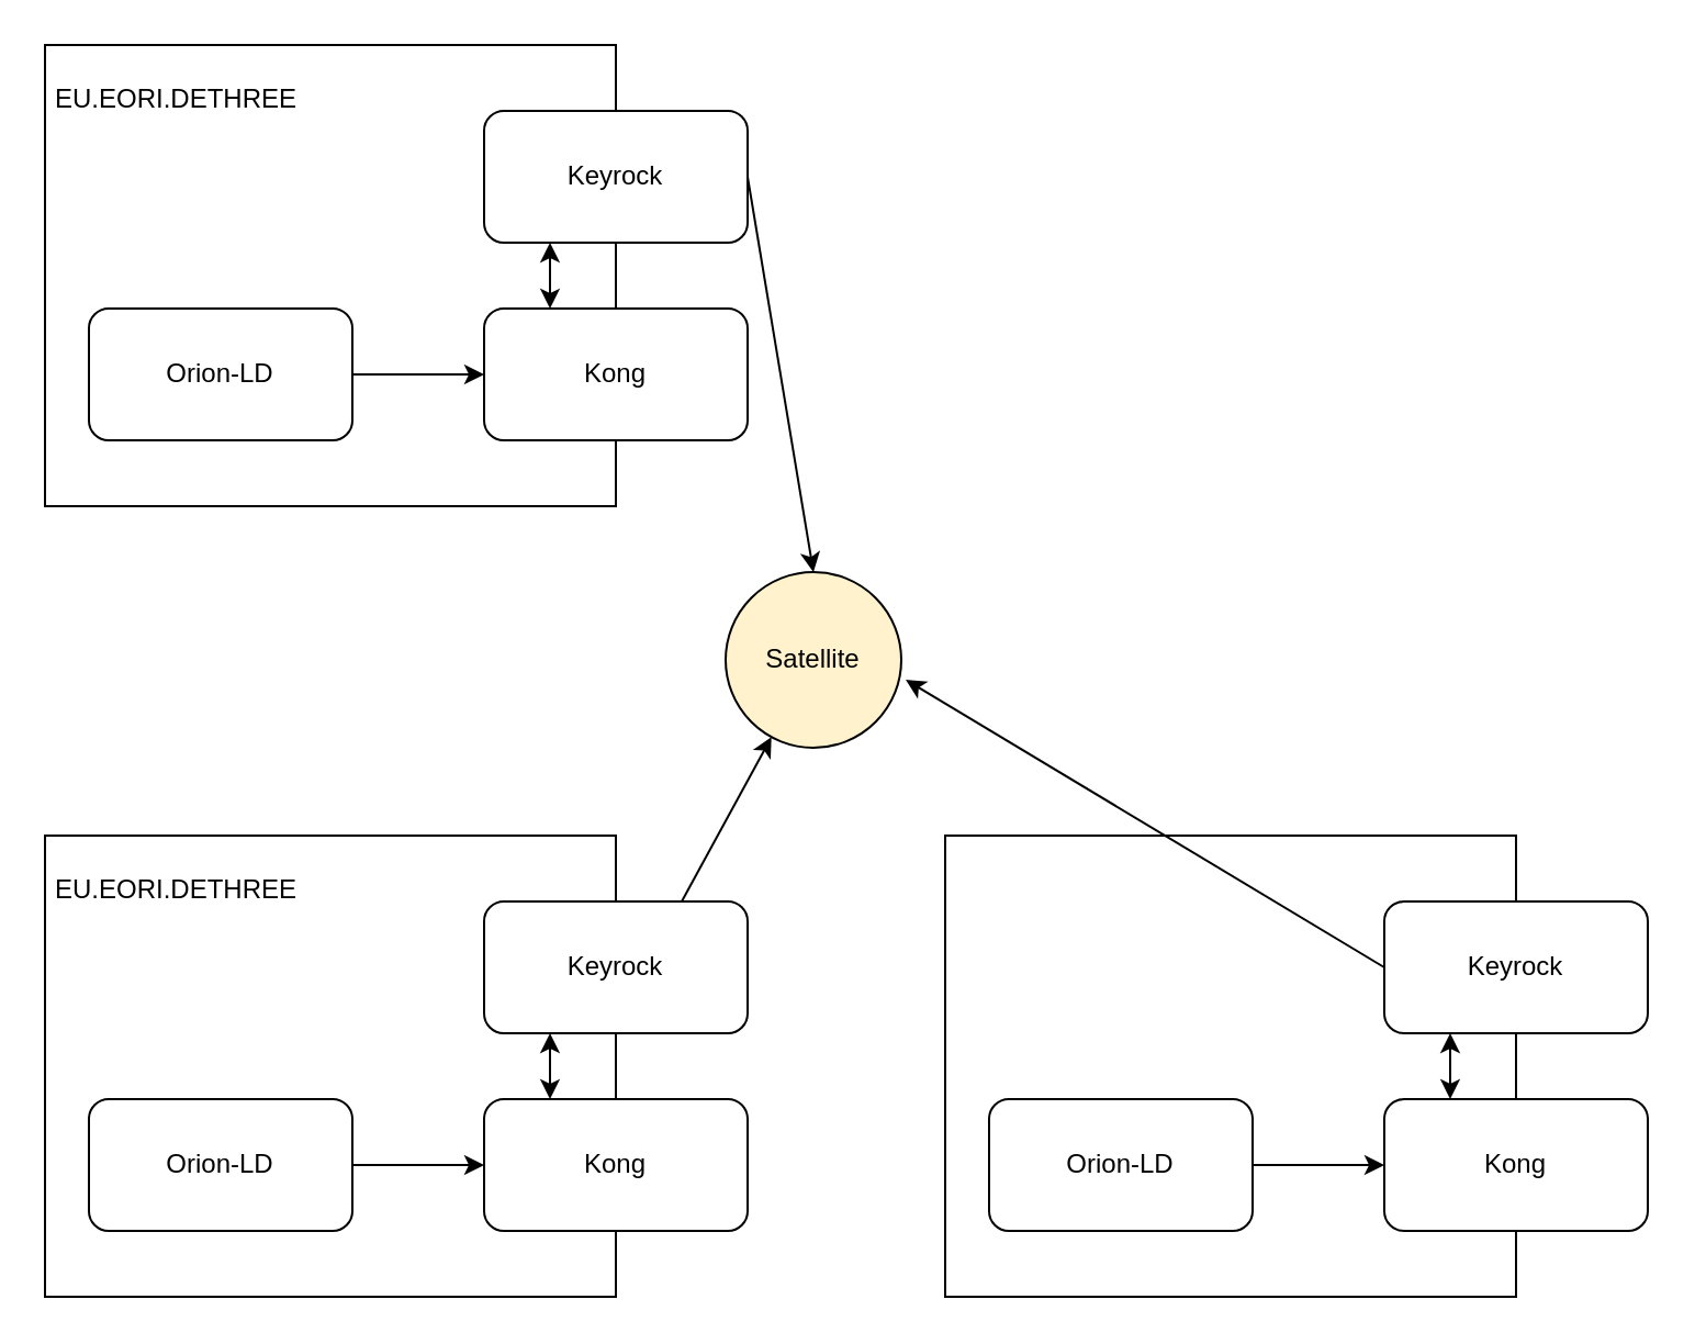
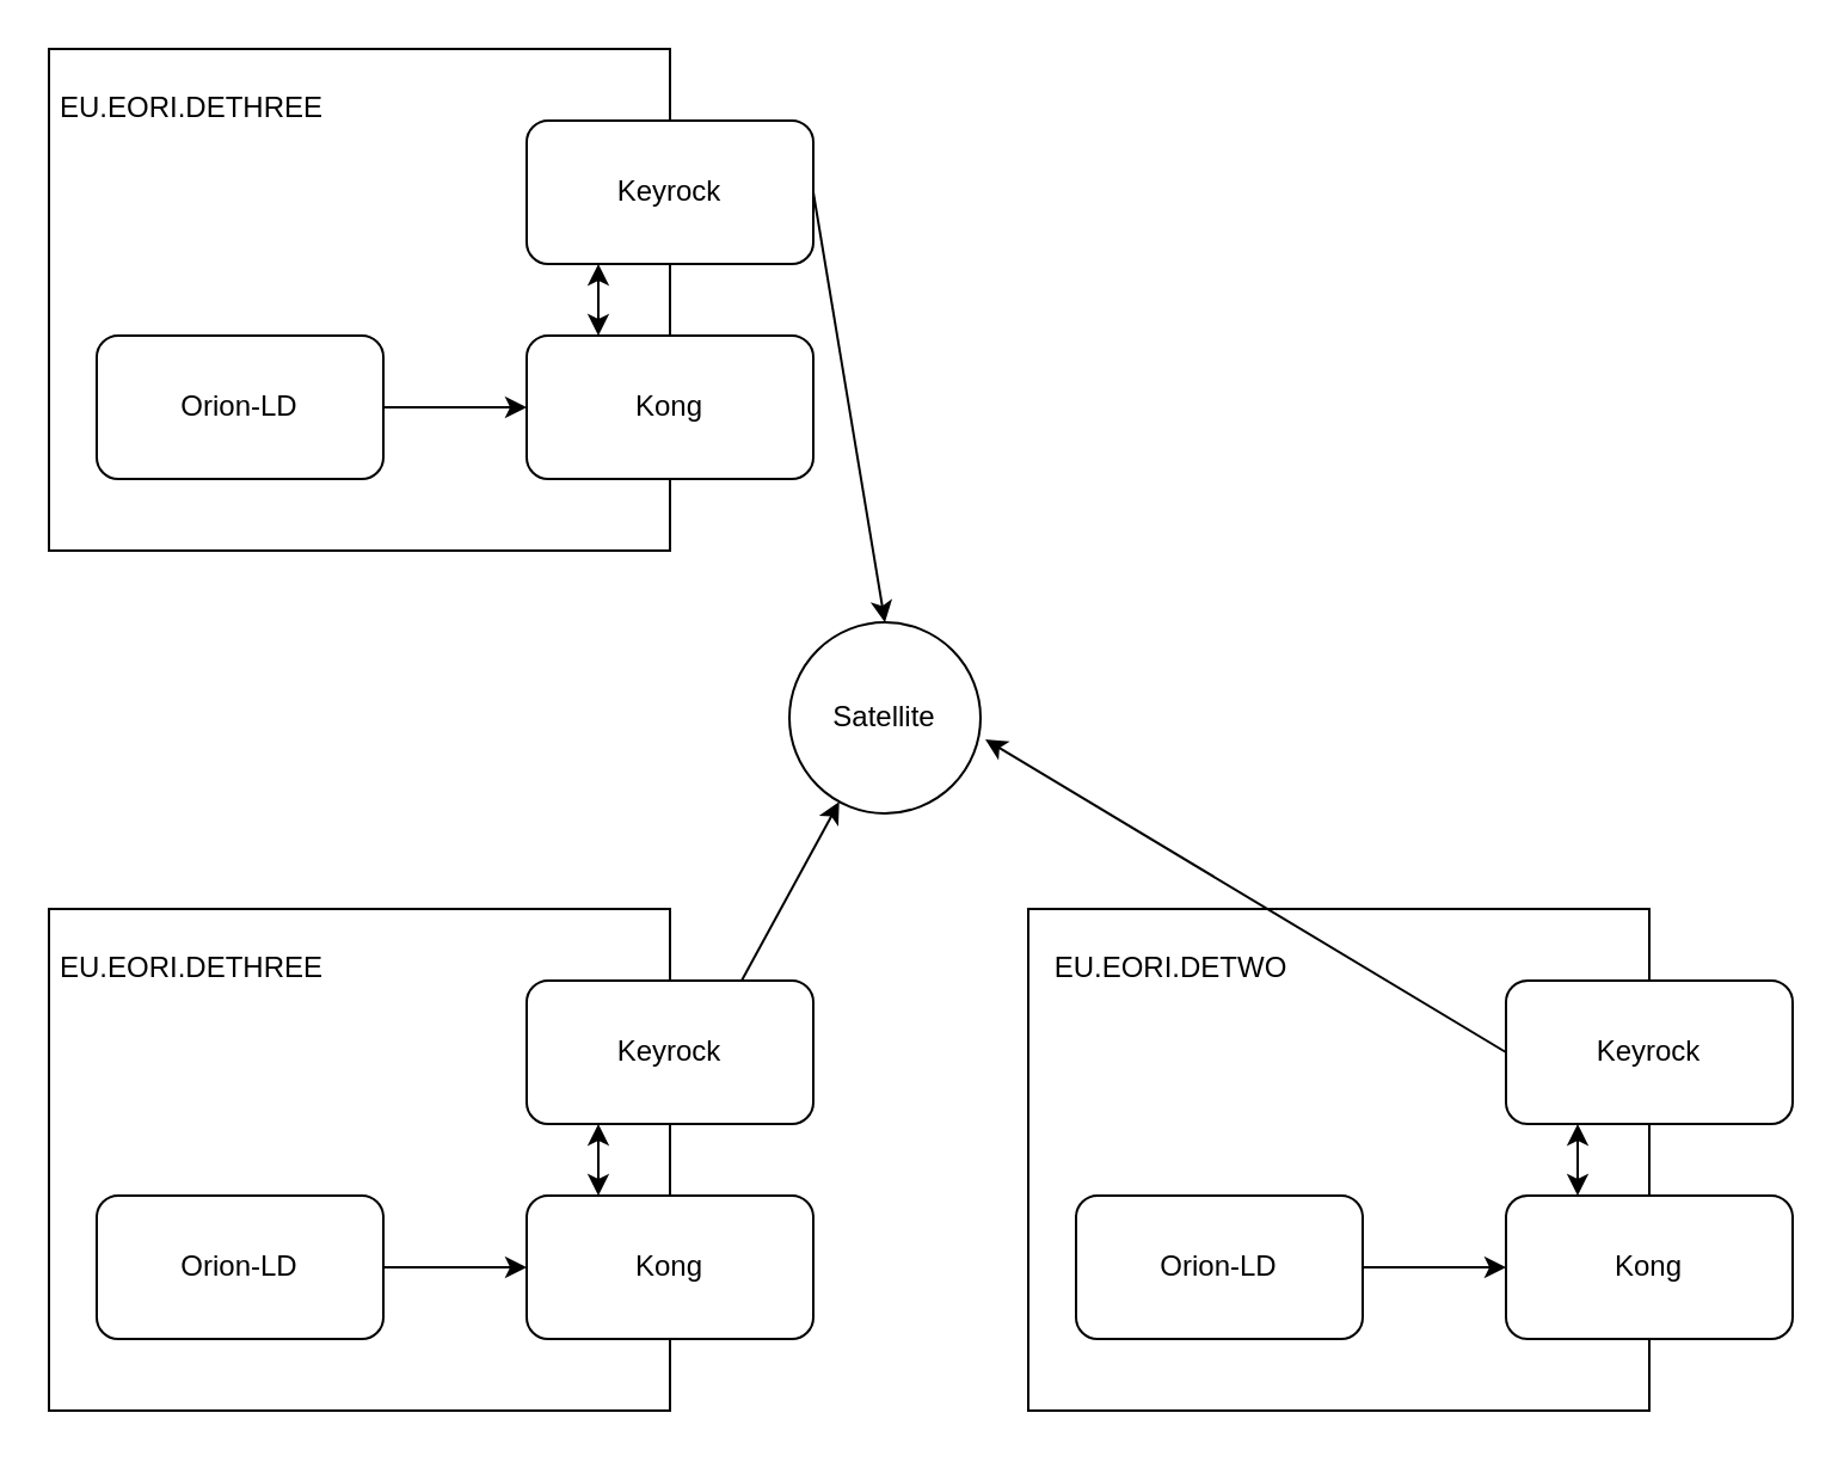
- <mxCell id="2" value="Satellite" style="ellipse;whiteSpace=wrap;html=1;aspect=fixed;fillColor=#fff2cc;" vertex="1" parent="1"><mxGeometry x="330" y="260" width="80" height="80" as="geometry" /></mxCell>
+ <mxCell id="2" value="Satellite" style="ellipse;whiteSpace=wrap;html=1;aspect=fixed;" vertex="1" parent="1"><mxGeometry x="330" y="260" width="80" height="80" as="geometry" /></mxCell>
+ <mxCell id="9" value="EU.EORI.DETWO" style="text;html=1;strokeColor=none;fillColor=none;align=center;verticalAlign=middle;whiteSpace=wrap;rounded=0;" vertex="1" parent="4"><mxGeometry x="30" y="10" width="60" height="30" as="geometry" /></mxCell>
